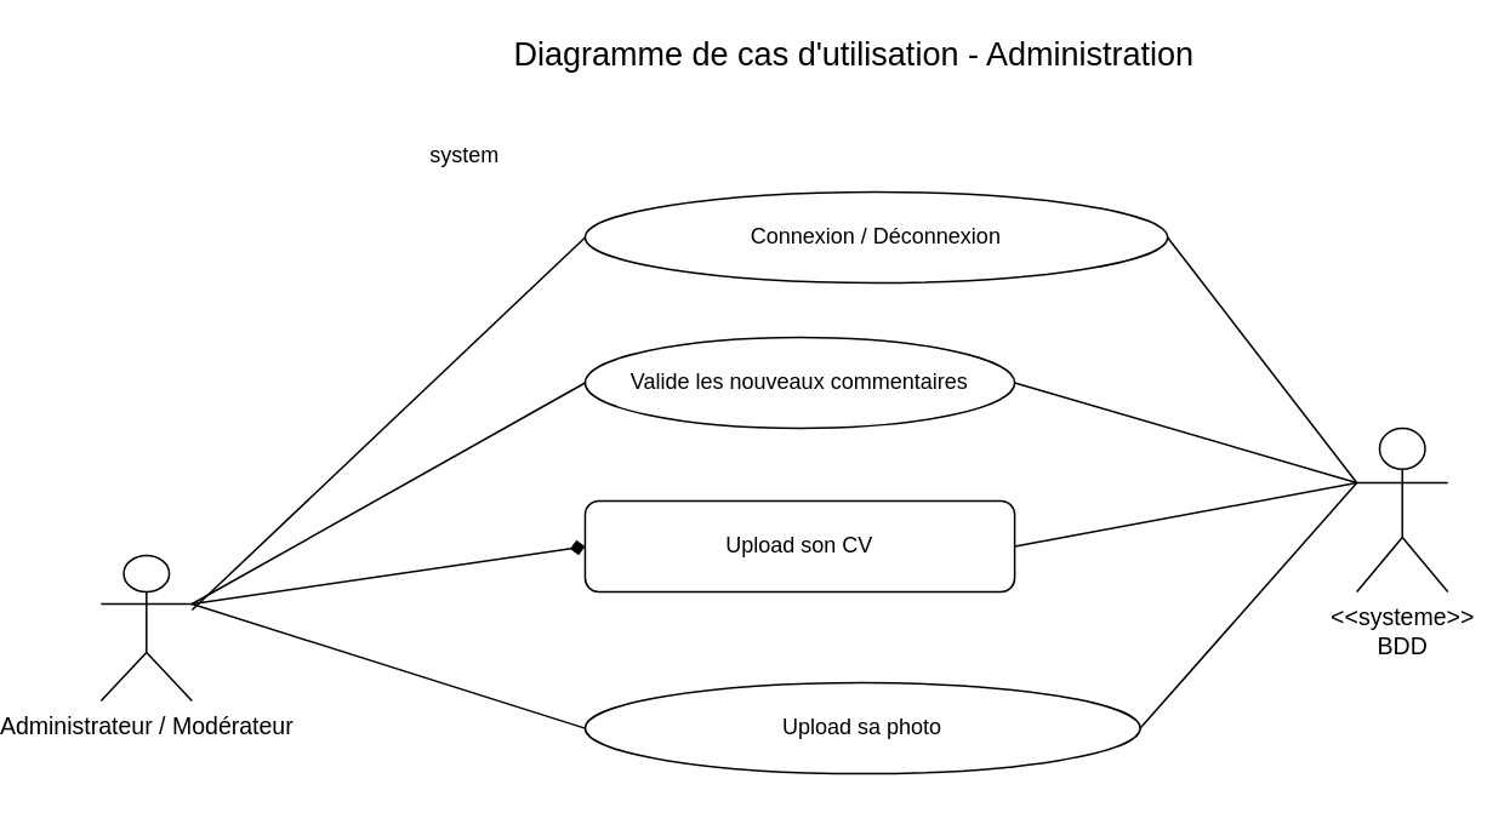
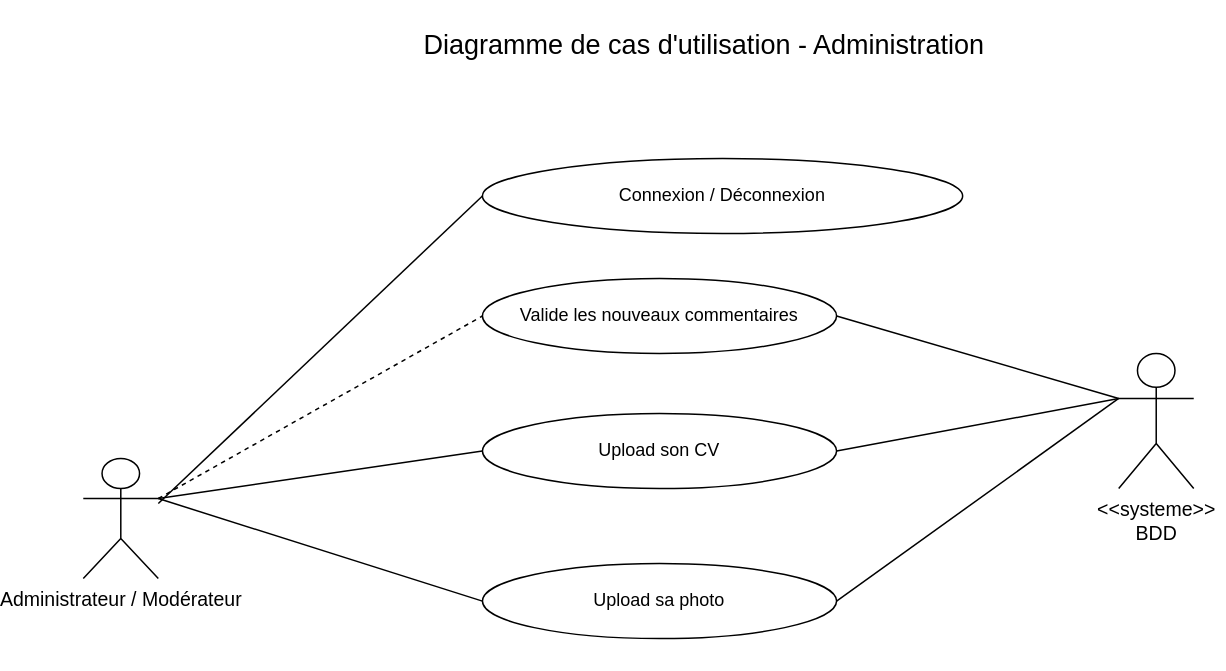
- <mxCell id="2" value="system" style="text;html=1;strokeColor=none;fillColor=none;align=center;verticalAlign=middle;whiteSpace=wrap;rounded=0;" parent="1" vertex="1"><mxGeometry x="200" y="75" width="40" height="20" as="geometry" /></mxCell>
- <mxCell id="6" value="" style="endArrow=none;html=1;entryX=1;entryY=0.5;entryDx=0;entryDy=0;exitX=0;exitY=0.333;exitDx=0;exitDy=0;exitPerimeter=0;" parent="1" source="4" target="5" edge="1"><mxGeometry width="50" height="50" relative="1" as="geometry"><mxPoint x="60" y="525" as="sourcePoint" /><mxPoint x="110" y="475" as="targetPoint" /></mxGeometry></mxCell>
- <mxCell id="16" value="" style="endArrow=none;html=1;entryX=0;entryY=0.5;entryDx=0;entryDy=0;exitX=1;exitY=0.333;exitDx=0;exitDy=0;exitPerimeter=0;" parent="1" target="15" edge="1" source="8"><mxGeometry width="50" height="50" relative="1" as="geometry"><mxPoint x="80" y="335" as="sourcePoint" /><mxPoint x="260" y="363.33" as="targetPoint" /></mxGeometry></mxCell>
+ <mxCell id="16" value="" style="endArrow=none;html=1;entryX=0;entryY=0.5;entryDx=0;entryDy=0;exitX=1;exitY=0.333;exitDx=0;exitDy=0;exitPerimeter=0;dashed=1;" parent="1" target="15" edge="1" source="8"><mxGeometry width="50" height="50" relative="1" as="geometry"><mxPoint x="80" y="335" as="sourcePoint" /><mxPoint x="260" y="363.33" as="targetPoint" /></mxGeometry></mxCell>
- <mxCell id="9" value="Upload son CV" style="whiteSpace=wrap;html=1;rounded=1;" parent="1" vertex="1"><mxGeometry x="286" y="275" width="236" height="50" as="geometry" /></mxCell>
+ <mxCell id="9" value="Upload son CV" style="ellipse;whiteSpace=wrap;html=1;" parent="1" vertex="1"><mxGeometry x="286" y="275" width="236" height="50" as="geometry" /></mxCell>
- <mxCell id="10" value="" style="endArrow=diamond;html=1;entryX=0;entryY=0.5;entryDx=0;entryDy=0;exitX=1;exitY=0.333;exitDx=0;exitDy=0;exitPerimeter=0;" parent="1" source="8" target="9" edge="1"><mxGeometry width="50" height="50" relative="1" as="geometry"><mxPoint x="80" y="335" as="sourcePoint" /><mxPoint x="356" y="495" as="targetPoint" /></mxGeometry></mxCell>
+ <mxCell id="10" value="" style="endArrow=none;html=1;entryX=0;entryY=0.5;entryDx=0;entryDy=0;exitX=1;exitY=0.333;exitDx=0;exitDy=0;exitPerimeter=0;" parent="1" source="8" target="9" edge="1"><mxGeometry width="50" height="50" relative="1" as="geometry"><mxPoint x="80" y="335" as="sourcePoint" /><mxPoint x="356" y="495" as="targetPoint" /></mxGeometry></mxCell>
- <mxCell id="11" value="Upload sa photo" style="ellipse;whiteSpace=wrap;html=1;" parent="1" vertex="1"><mxGeometry x="286" y="375" width="305" height="50" as="geometry" /></mxCell>
+ <mxCell id="11" value="Upload sa photo" style="ellipse;whiteSpace=wrap;html=1;" parent="1" vertex="1"><mxGeometry x="286" y="375" width="236" height="50" as="geometry" /></mxCell>
